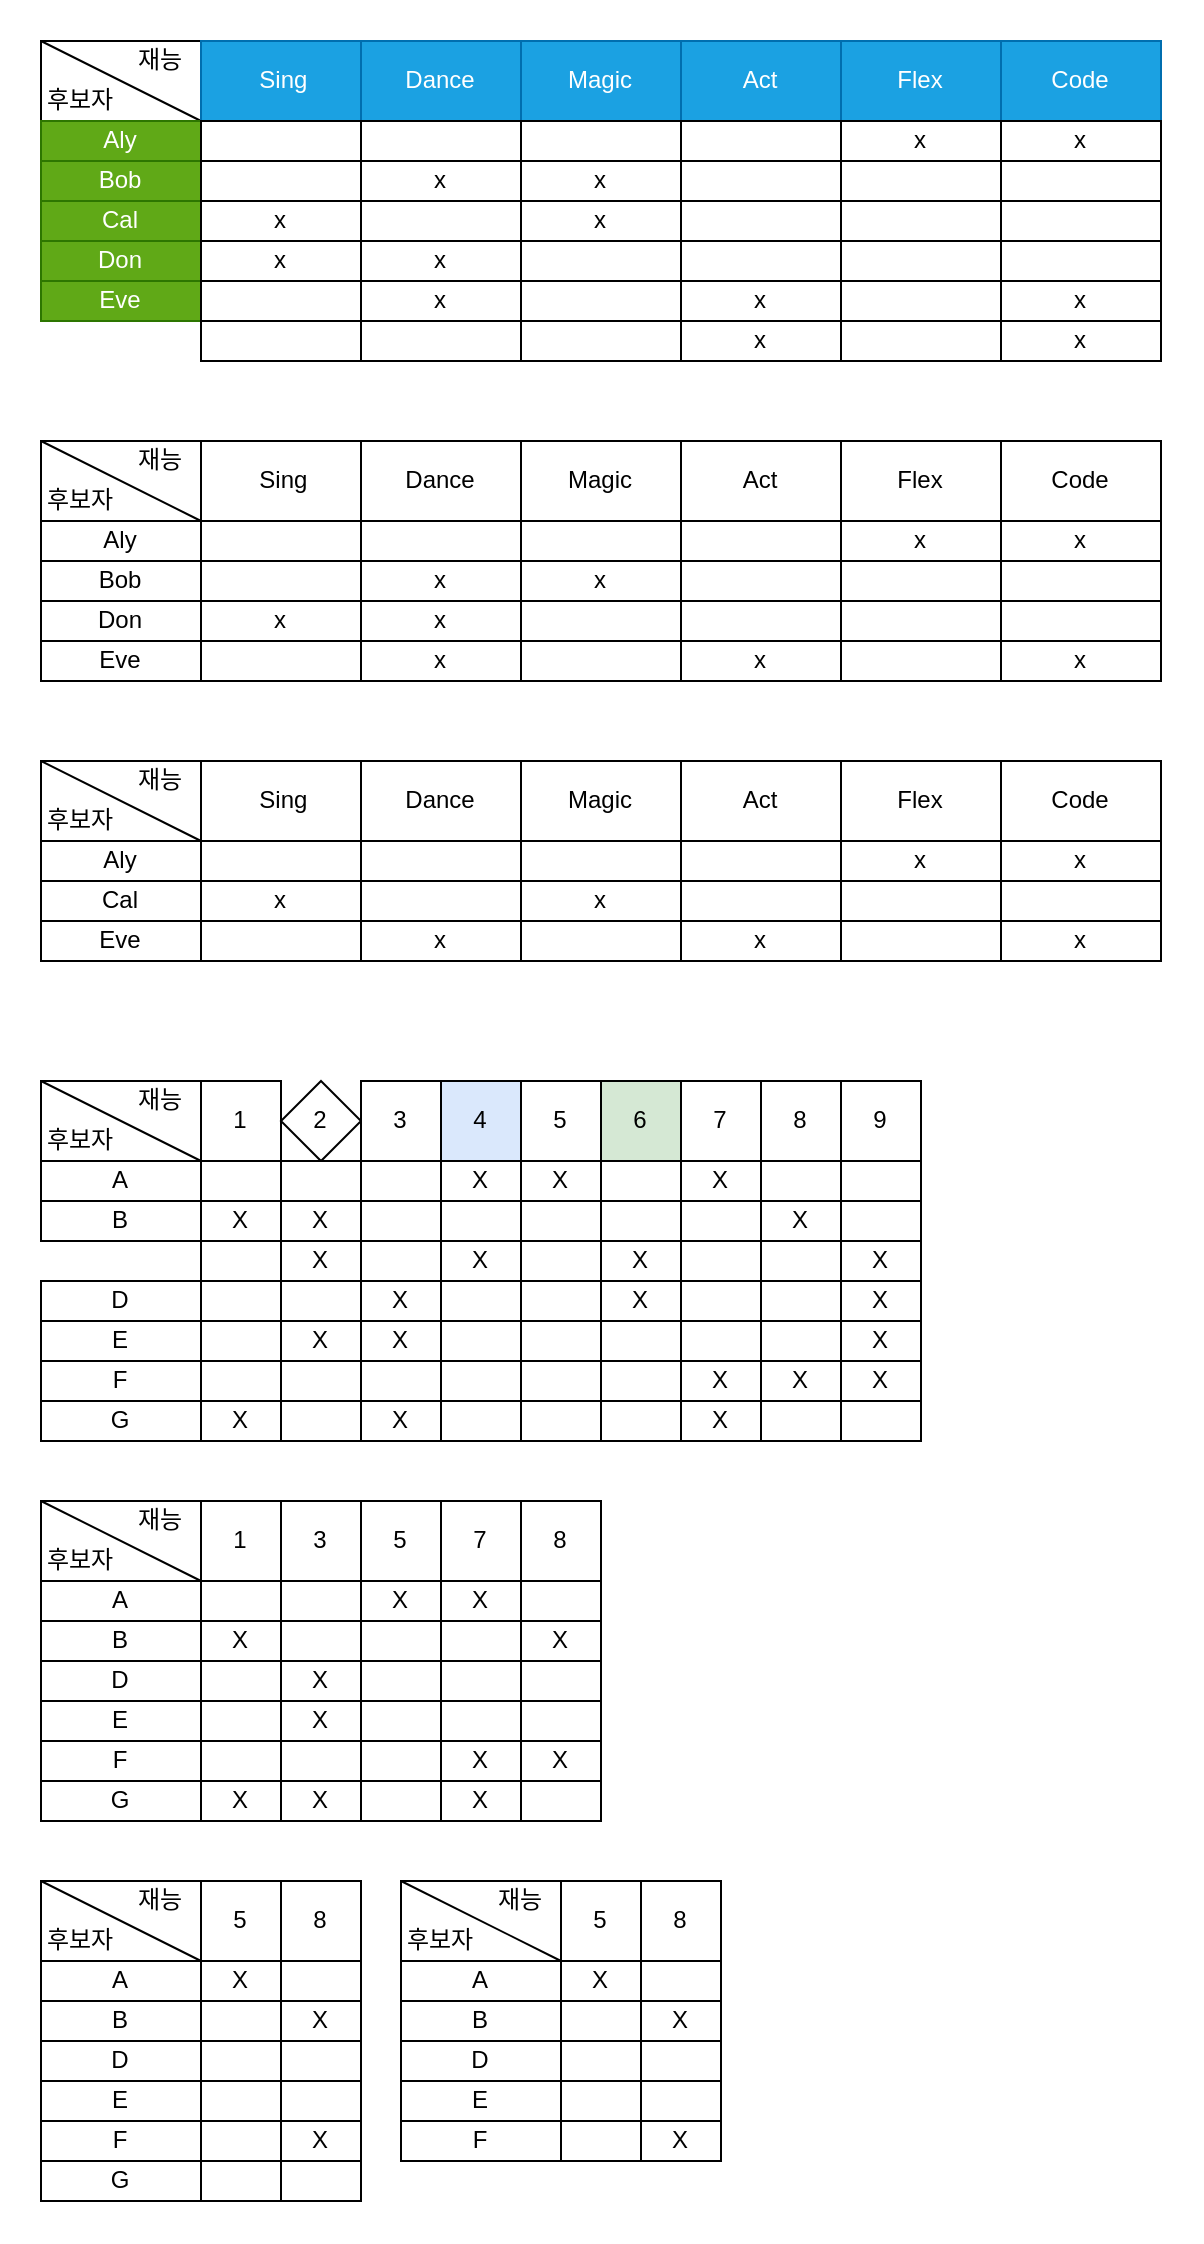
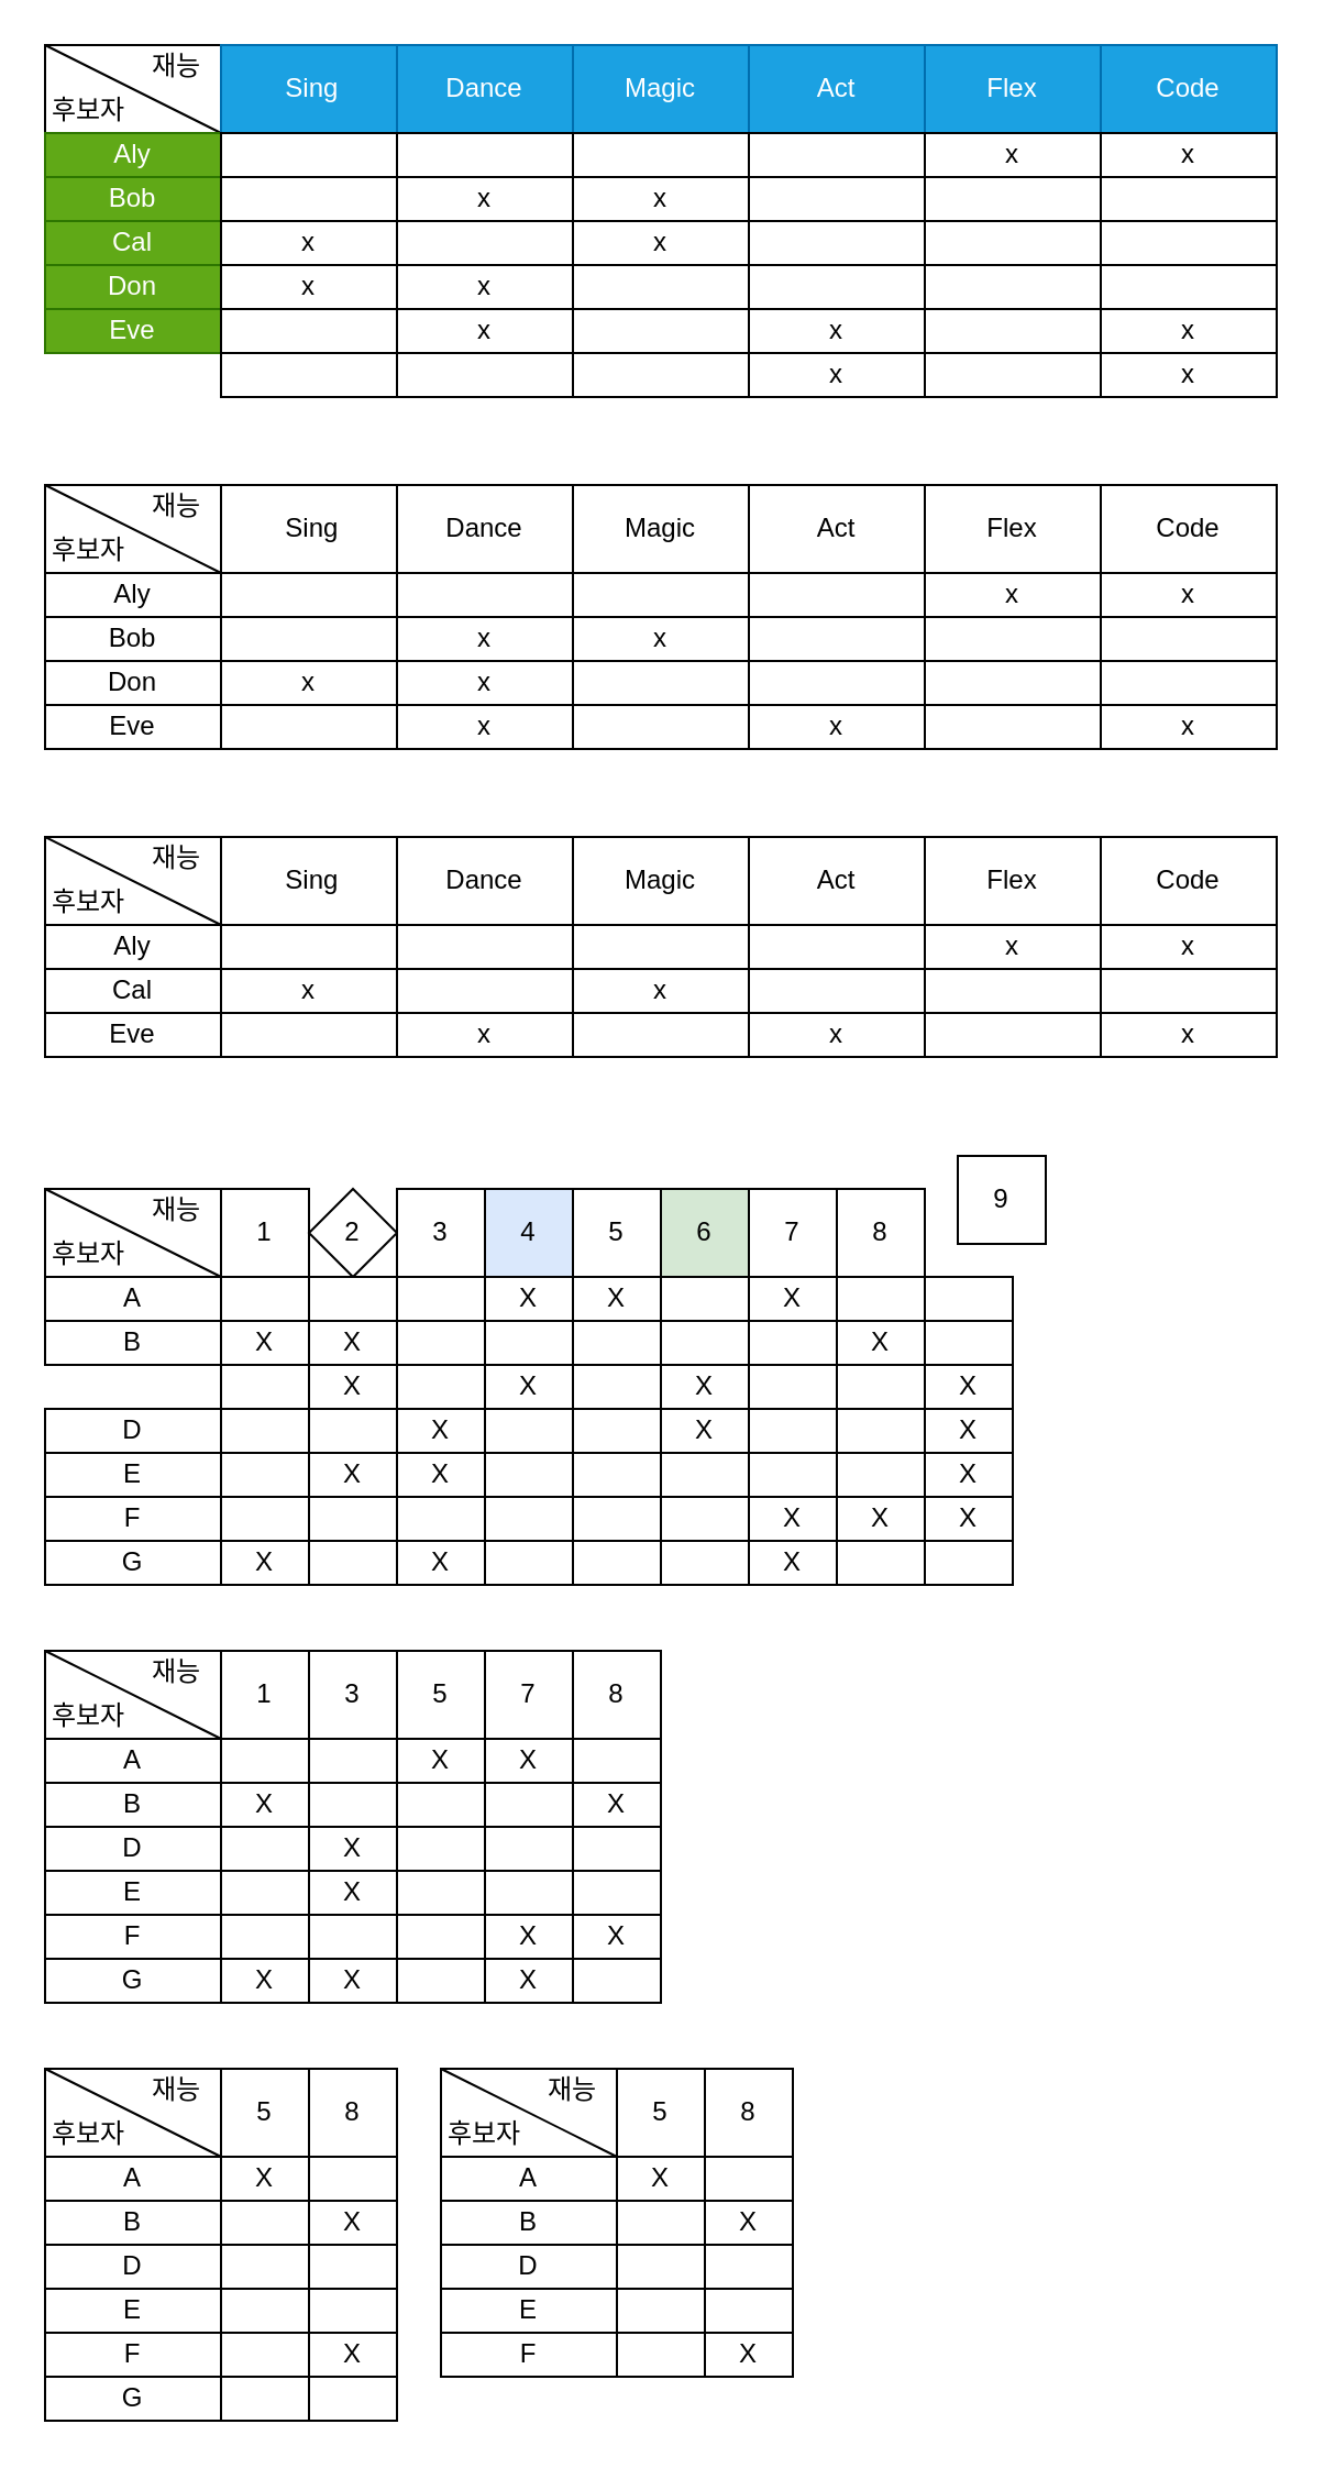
- <mxCell id="140" value="9" style="rounded=0;whiteSpace=wrap;html=1;" parent="1" vertex="1"><mxGeometry x="420" y="540" width="40" height="40" as="geometry" /></mxCell>
+ <mxCell id="140" value="9" style="rounded=0;whiteSpace=wrap;html=1;" parent="1" vertex="1"><mxGeometry x="435" y="525" width="40" height="40" as="geometry" /></mxCell>
